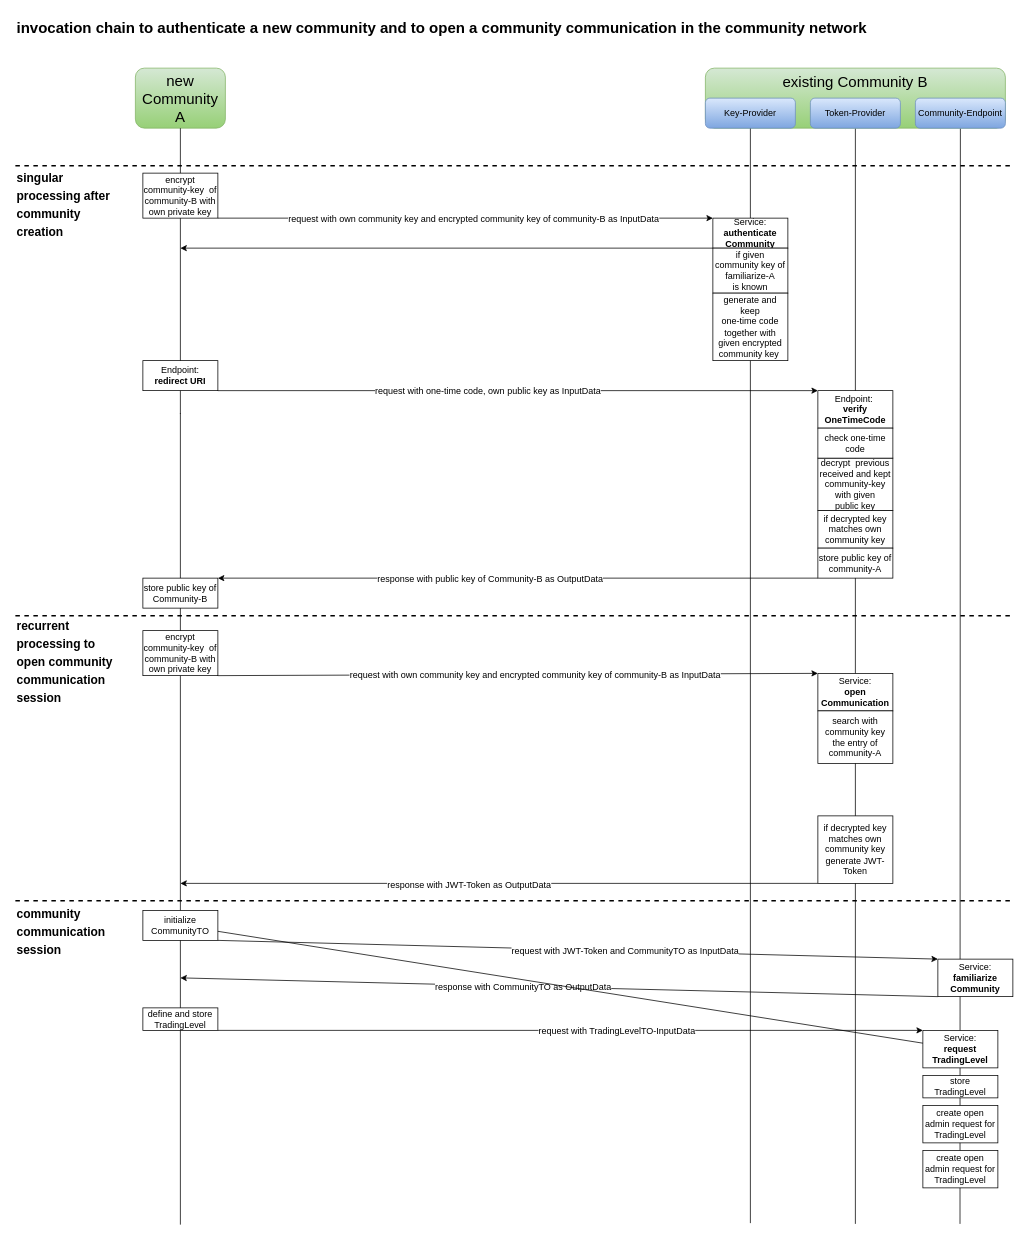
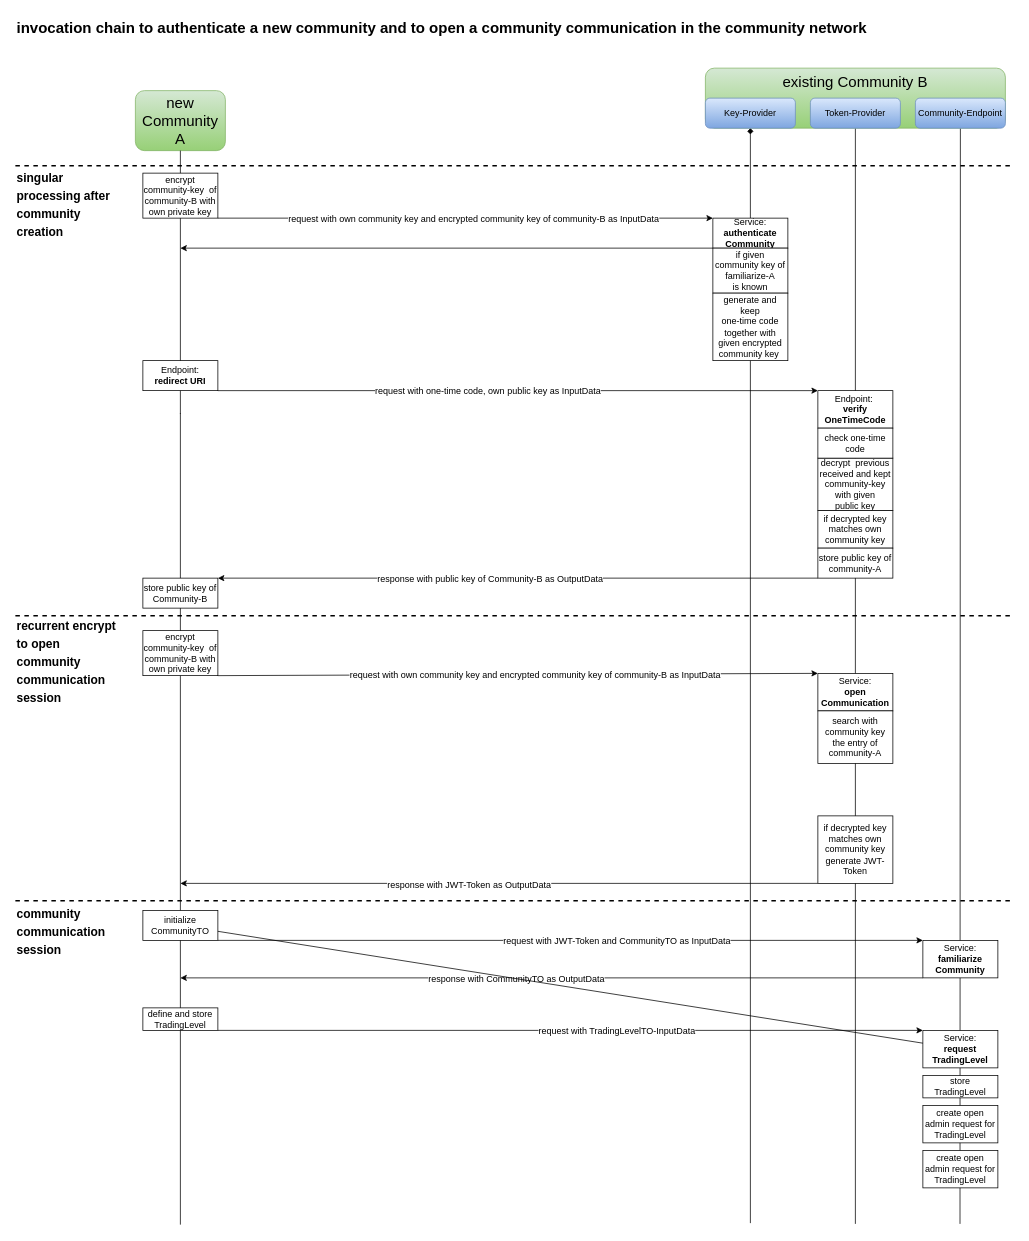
- <mxCell id="5" value="new&lt;br&gt;Community A" style="rounded=1;whiteSpace=wrap;html=1;fontSize=20;fillColor=#d5e8d4;gradientColor=#97d077;strokeColor=#82b366;" parent="1" vertex="1"><mxGeometry x="180" y="90" width="120" height="80" as="geometry" /></mxCell>
+ <mxCell id="5" value="new&lt;br&gt;Community A" style="rounded=1;whiteSpace=wrap;html=1;fontSize=20;fillColor=#d5e8d4;gradientColor=#97d077;strokeColor=#82b366;" parent="1" vertex="1"><mxGeometry x="180" y="120" width="120" height="80" as="geometry" /></mxCell>
- <mxCell id="8" value="" style="endArrow=none;html=1;fontSize=20;entryX=0.5;entryY=1;entryDx=0;entryDy=0;startArrow=none;" parent="1" source="22" target="54" edge="1"><mxGeometry width="50" height="50" relative="1" as="geometry"><mxPoint x="999.5" y="1632" as="sourcePoint" /><mxPoint x="999.5" y="210" as="targetPoint" /></mxGeometry></mxCell>
+ <mxCell id="8" value="" style="endArrow=diamond;html=1;fontSize=20;entryX=0.5;entryY=1;entryDx=0;entryDy=0;startArrow=none;" parent="1" source="22" target="54" edge="1"><mxGeometry width="50" height="50" relative="1" as="geometry"><mxPoint x="999.5" y="1632" as="sourcePoint" /><mxPoint x="999.5" y="210" as="targetPoint" /></mxGeometry></mxCell>
- <mxCell id="59" value="&lt;font style=&quot;font-size: 16px&quot;&gt;recurrent processing to open community communication session&lt;/font&gt;" style="text;html=1;strokeColor=none;fillColor=none;align=left;verticalAlign=middle;whiteSpace=wrap;rounded=0;fontStyle=1;fontSize=20;" parent="1" vertex="1"><mxGeometry x="20" y="820" width="140" height="120" as="geometry" /></mxCell>
+ <mxCell id="59" value="&lt;font style=&quot;font-size: 16px&quot;&gt;recurrent encrypt to open community communication session&lt;/font&gt;" style="text;html=1;strokeColor=none;fillColor=none;align=left;verticalAlign=middle;whiteSpace=wrap;rounded=0;fontStyle=1;fontSize=20;" parent="1" vertex="1"><mxGeometry x="20" y="820" width="140" height="120" as="geometry" /></mxCell>
- <mxCell id="31" value="Service: &lt;b&gt;familiarize&lt;br&gt;Community&lt;/b&gt;" style="rounded=0;whiteSpace=wrap;html=1;fontSize=12;" parent="1" vertex="1"><mxGeometry x="1250" y="1278" width="100" height="50" as="geometry" /></mxCell>
+ <mxCell id="31" value="Service: &lt;b&gt;familiarize&lt;br&gt;Community&lt;/b&gt;" style="rounded=0;whiteSpace=wrap;html=1;fontSize=12;" parent="1" vertex="1"><mxGeometry x="1230" y="1253" width="100" height="50" as="geometry" /></mxCell>
